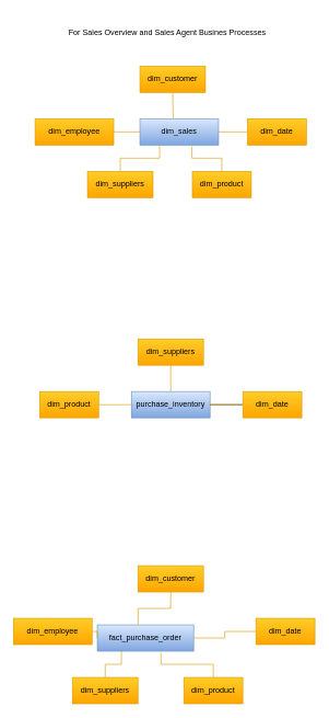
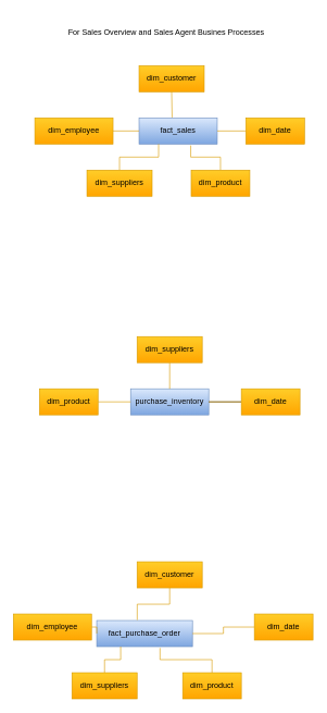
- <mxCell id="2" value="dim_sales" style="rounded=0;whiteSpace=wrap;html=1;fillColor=#dae8fc;strokeColor=#6c8ebf;gradientColor=#7ea6e0;" vertex="1" parent="1"><mxGeometry x="213" y="180" width="120" height="40" as="geometry" /></mxCell>
+ <mxCell id="2" value="fact_sales" style="rounded=0;whiteSpace=wrap;html=1;fillColor=#dae8fc;strokeColor=#6c8ebf;gradientColor=#7ea6e0;" vertex="1" parent="1"><mxGeometry x="213" y="180" width="120" height="40" as="geometry" /></mxCell>
